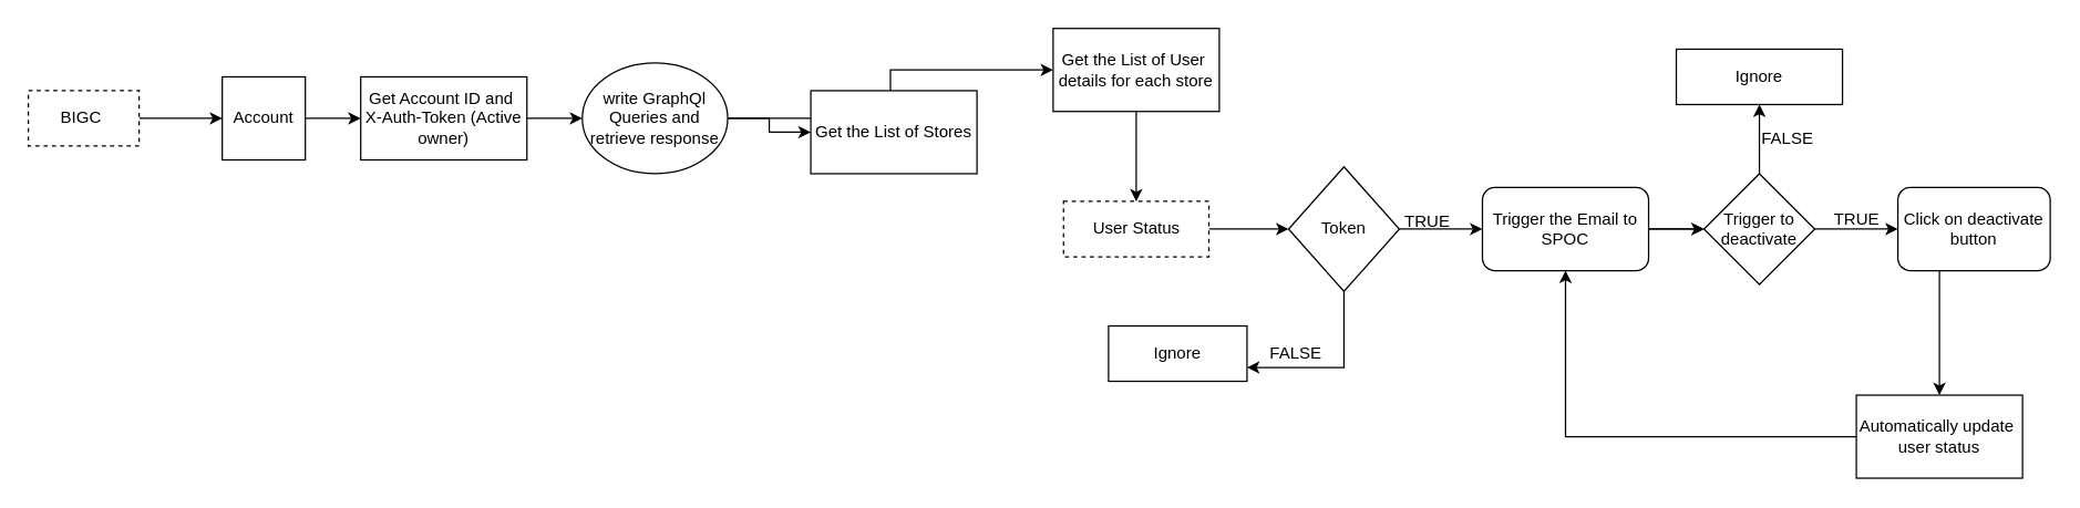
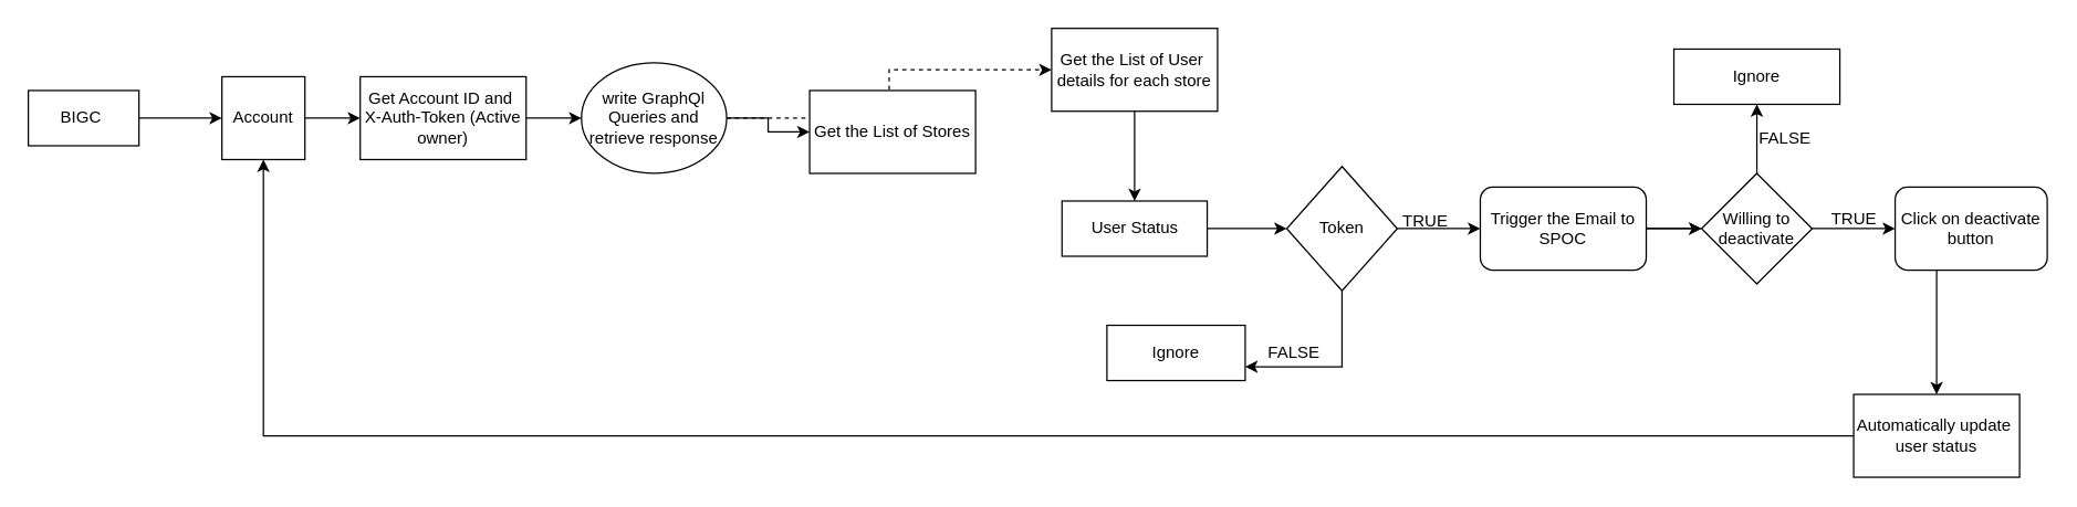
- <mxCell id="17" value="" style="edgeStyle=orthogonalEdgeStyle;rounded=0;orthogonalLoop=1;jettySize=auto;html=1;" edge="1" parent="1" source="19" target="21"><mxGeometry relative="1" as="geometry" /></mxCell>
+ <mxCell id="17" value="" style="edgeStyle=orthogonalEdgeStyle;rounded=0;orthogonalLoop=1;jettySize=auto;html=1;dashed=1;" edge="1" parent="1" source="19" target="21"><mxGeometry relative="1" as="geometry" /></mxCell>
- <mxCell id="3" value="BIGC&amp;nbsp;" style="rounded=0;whiteSpace=wrap;html=1;dashed=1;" vertex="1" parent="1"><mxGeometry x="20" y="65" width="80" height="40" as="geometry" /></mxCell>
+ <mxCell id="3" value="BIGC&amp;nbsp;" style="rounded=0;whiteSpace=wrap;html=1;" vertex="1" parent="1"><mxGeometry x="20" y="65" width="80" height="40" as="geometry" /></mxCell>
- <mxCell id="16" value="User Status" style="whiteSpace=wrap;html=1;rounded=0;dashed=1;" vertex="1" parent="1"><mxGeometry x="767.5" y="145" width="105" height="40" as="geometry" /></mxCell>
+ <mxCell id="16" value="User Status" style="whiteSpace=wrap;html=1;rounded=0;" vertex="1" parent="1"><mxGeometry x="767.5" y="145" width="105" height="40" as="geometry" /></mxCell>
- <mxCell id="24" value="Trigger to deactivate" style="rhombus;whiteSpace=wrap;html=1;rounded=0;" vertex="1" parent="1"><mxGeometry x="1230" y="125" width="80" height="80" as="geometry" /></mxCell>
+ <mxCell id="24" value="Willing to deactivate" style="rhombus;whiteSpace=wrap;html=1;rounded=0;" vertex="1" parent="1"><mxGeometry x="1230" y="125" width="80" height="80" as="geometry" /></mxCell>
- <mxCell id="30" value="" style="edgeStyle=orthogonalEdgeStyle;rounded=0;orthogonalLoop=1;jettySize=auto;html=1;" edge="1" parent="1" source="31" target="13"><mxGeometry relative="1" as="geometry"><mxPoint x="140" y="315" as="targetPoint" /></mxGeometry></mxCell>
+ <mxCell id="30" value="" style="edgeStyle=orthogonalEdgeStyle;rounded=0;orthogonalLoop=1;jettySize=auto;html=1;entryX=0.5;entryY=1;entryDx=0;entryDy=0;" edge="1" parent="1" source="31" target="5"><mxGeometry relative="1" as="geometry"><mxPoint x="140" y="315" as="targetPoint" /></mxGeometry></mxCell>
